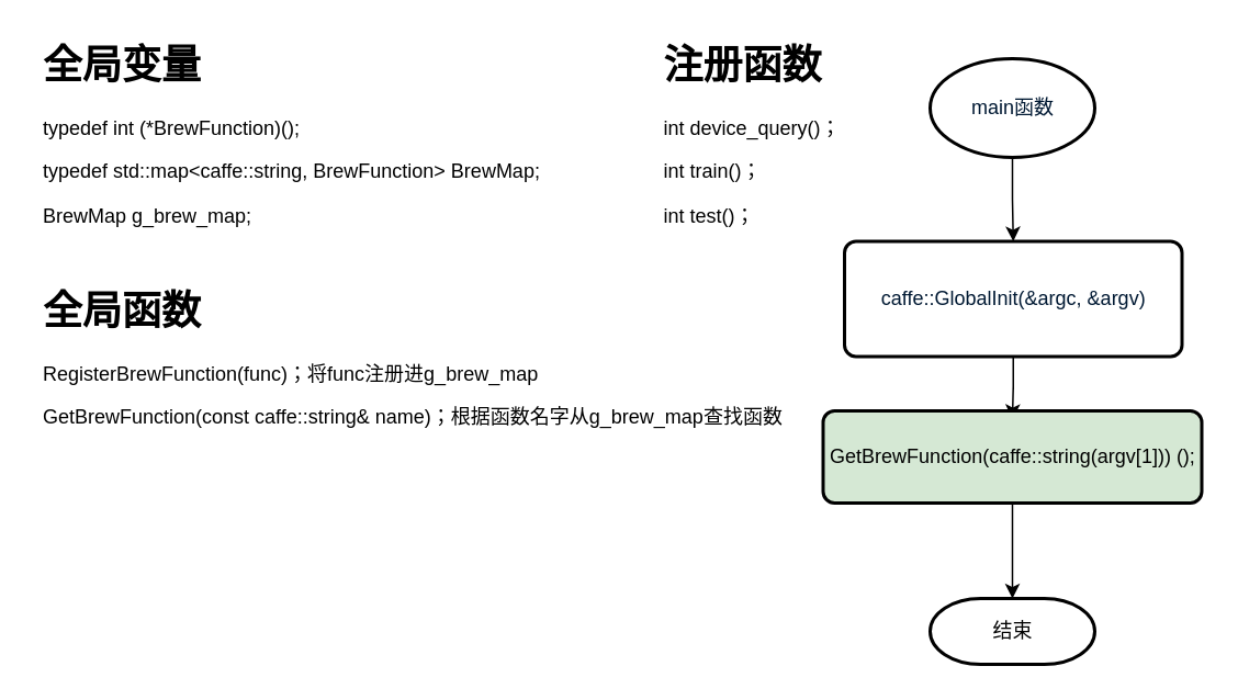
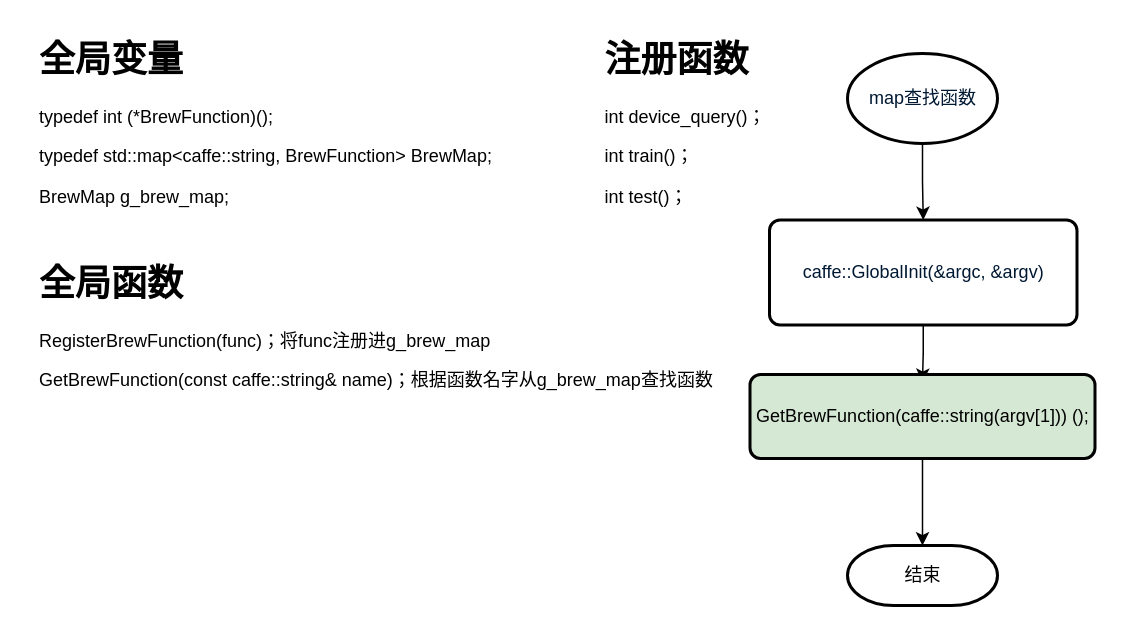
- <mxCell id="8" value="&lt;span style=&quot;color: rgb(0 , 25 , 51)&quot;&gt;main函数&lt;/span&gt;" style="strokeWidth=2;html=1;shape=mxgraph.flowchart.start_1;whiteSpace=wrap;" vertex="1" parent="1"><mxGeometry x="564.5" y="35" width="100" height="60" as="geometry" /></mxCell>
+ <mxCell id="8" value="&lt;span style=&quot;color: rgb(0 , 25 , 51)&quot;&gt;map查找函数&lt;/span&gt;" style="strokeWidth=2;html=1;shape=mxgraph.flowchart.start_1;whiteSpace=wrap;" vertex="1" parent="1"><mxGeometry x="564.5" y="35" width="100" height="60" as="geometry" /></mxCell>
